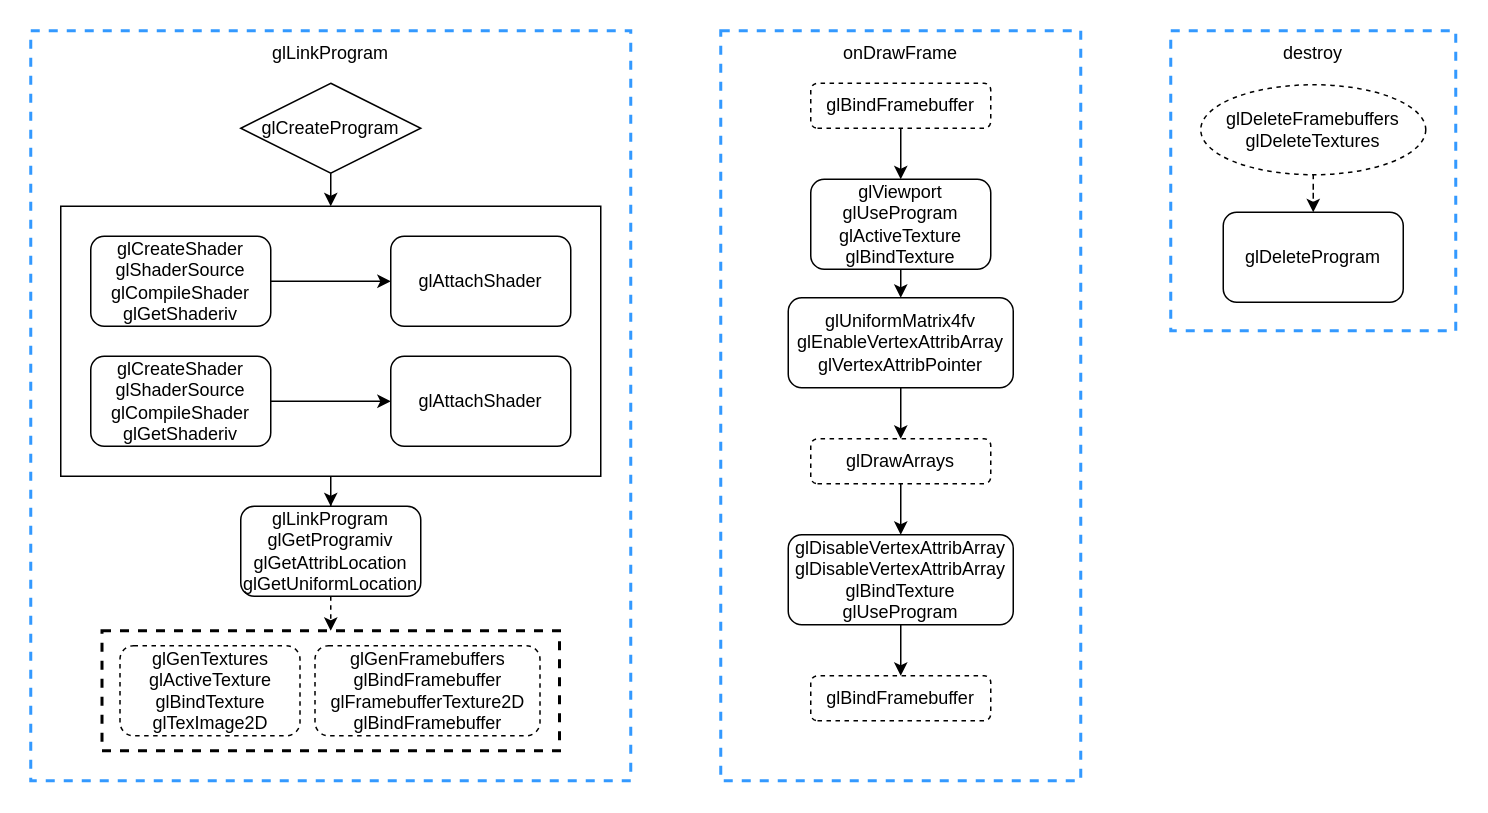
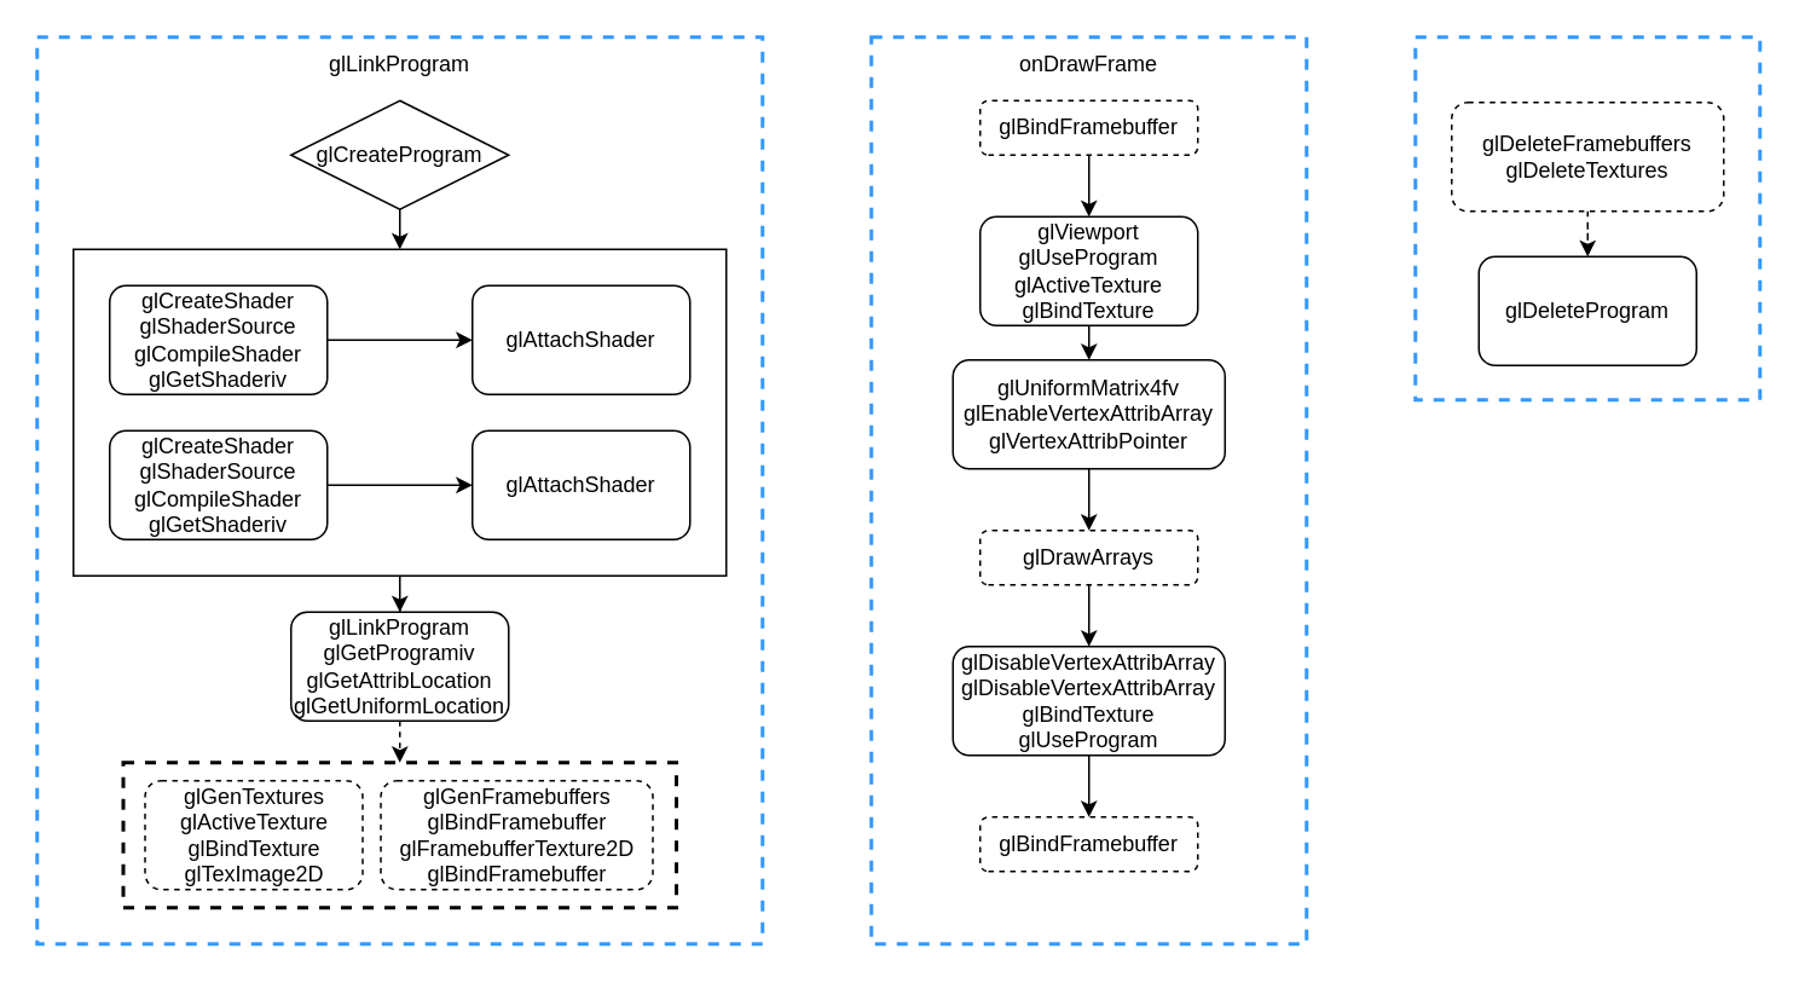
- <mxCell id="21" value="destroy" style="text;html=1;strokeColor=none;fillColor=none;align=center;verticalAlign=middle;whiteSpace=wrap;rounded=0;dashed=1;" vertex="1" parent="16"><mxGeometry x="65" width="60" height="30" as="geometry" /></mxCell>
- <mxCell id="18" value="&lt;div&gt;glDeleteFramebuffers&lt;/div&gt;&lt;div&gt;glDeleteTextures&lt;/div&gt;" style="ellipse;whiteSpace=wrap;html=1;dashed=1;strokeColor=#000000;strokeWidth=1;fillColor=none;" vertex="1" parent="16"><mxGeometry x="20" y="36" width="150" height="60" as="geometry" /></mxCell>
+ <mxCell id="18" value="&lt;div&gt;glDeleteFramebuffers&lt;/div&gt;&lt;div&gt;glDeleteTextures&lt;/div&gt;" style="rounded=1;whiteSpace=wrap;html=1;dashed=1;strokeColor=#000000;strokeWidth=1;fillColor=none;" vertex="1" parent="16"><mxGeometry x="20" y="36" width="150" height="60" as="geometry" /></mxCell>
